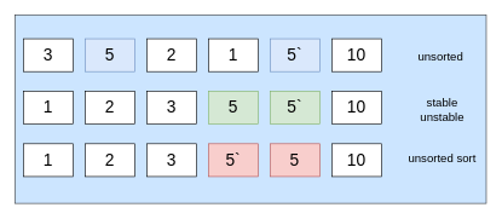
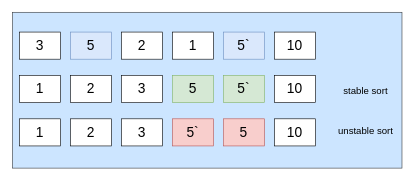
- <mxCell id="30" value="unsorted&amp;nbsp;" style="text;html=1;strokeColor=none;fillColor=none;align=center;verticalAlign=middle;whiteSpace=wrap;rounded=0;fontSize=16;" vertex="1" parent="29"><mxGeometry width="105" height="50" as="geometry" /></mxCell>
- <mxCell id="32" value="stable unstable" style="text;html=1;strokeColor=none;fillColor=none;align=center;verticalAlign=middle;whiteSpace=wrap;rounded=0;fontSize=16;" vertex="1" parent="29"><mxGeometry y="70" width="105" height="55" as="geometry" /></mxCell>
+ <mxCell id="32" value="stable sort" style="text;html=1;strokeColor=none;fillColor=none;align=center;verticalAlign=middle;whiteSpace=wrap;rounded=0;fontSize=16;" vertex="1" parent="29"><mxGeometry y="70" width="105" height="55" as="geometry" /></mxCell>
- <mxCell id="31" value="unsorted sort" style="text;html=1;strokeColor=none;fillColor=none;align=center;verticalAlign=middle;whiteSpace=wrap;rounded=0;fontSize=16;" vertex="1" parent="29"><mxGeometry y="140" width="105" height="50" as="geometry" /></mxCell>
+ <mxCell id="31" value="unstable sort" style="text;html=1;strokeColor=none;fillColor=none;align=center;verticalAlign=middle;whiteSpace=wrap;rounded=0;fontSize=16;" vertex="1" parent="29"><mxGeometry y="140" width="105" height="50" as="geometry" /></mxCell>
